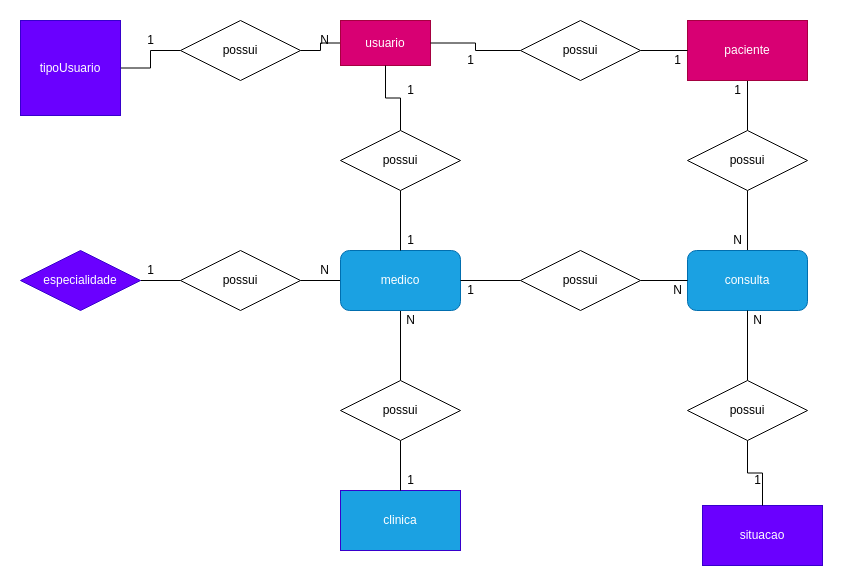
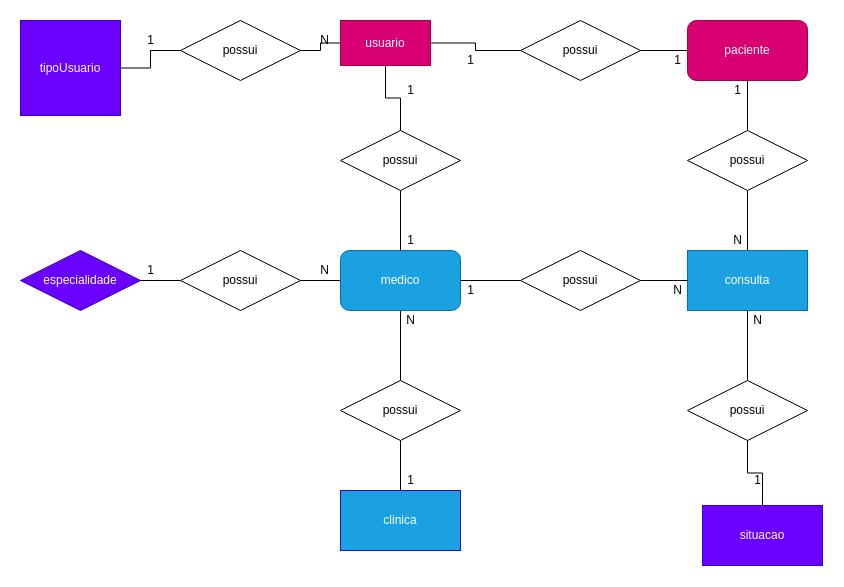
- <mxCell id="37" value="paciente" style="rounded=0;whiteSpace=wrap;html=1;fillColor=#d80073;strokeColor=#A50040;fontColor=#ffffff;" parent="1" vertex="1"><mxGeometry x="687" y="20" width="120" height="60" as="geometry" /></mxCell>
+ <mxCell id="37" value="paciente" style="whiteSpace=wrap;html=1;fillColor=#d80073;strokeColor=#A50040;fontColor=#ffffff;rounded=1;" parent="1" vertex="1"><mxGeometry x="687" y="20" width="120" height="60" as="geometry" /></mxCell>
- <mxCell id="23" value="consulta" style="whiteSpace=wrap;html=1;fillColor=#1ba1e2;strokeColor=#006EAF;fontColor=#ffffff;rounded=1;" parent="1" vertex="1"><mxGeometry x="687" y="250" width="120" height="60" as="geometry" /></mxCell>
+ <mxCell id="23" value="consulta" style="rounded=0;whiteSpace=wrap;html=1;fillColor=#1ba1e2;strokeColor=#006EAF;fontColor=#ffffff;" parent="1" vertex="1"><mxGeometry x="687" y="250" width="120" height="60" as="geometry" /></mxCell>
